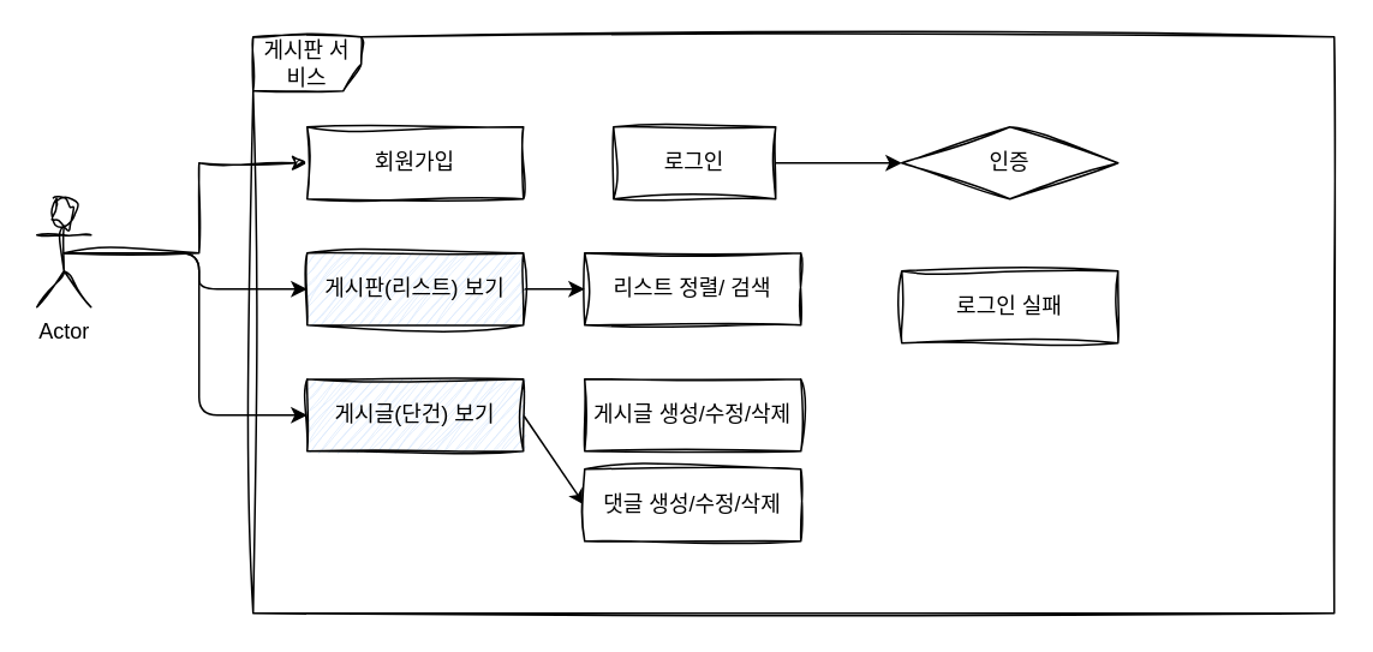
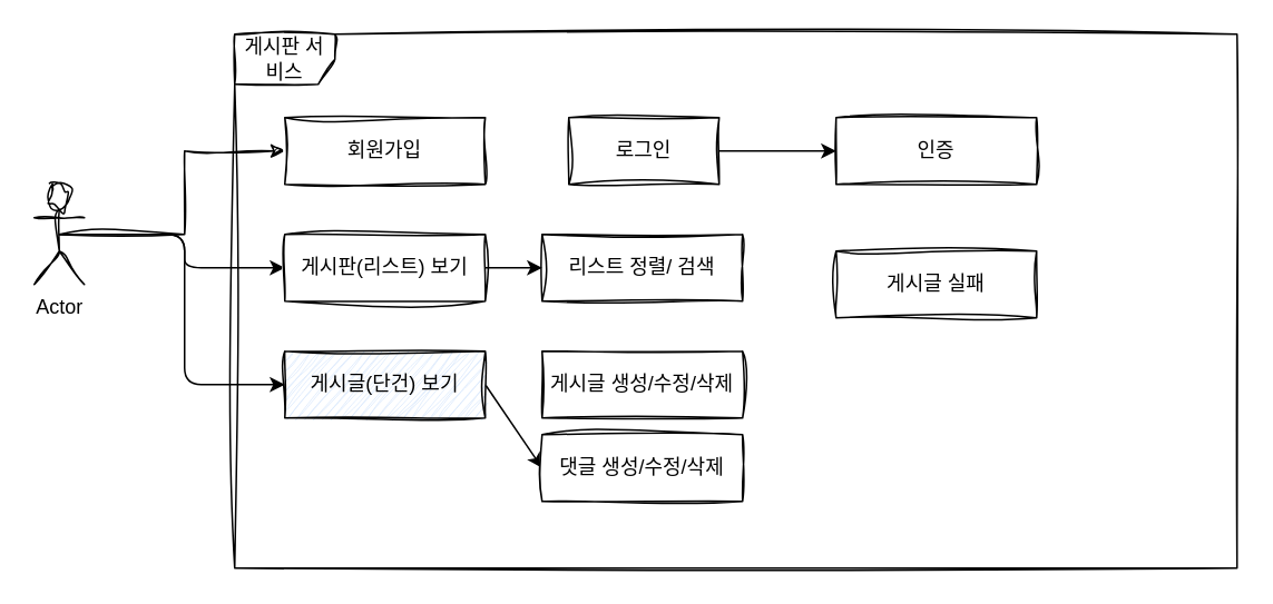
- <mxCell id="14" value="인증" style="rhombus;whiteSpace=wrap;html=1;arcSize=40;sketch=1;curveFitting=1;jiggle=2;labelBackgroundColor=none;" parent="1" vertex="1"><mxGeometry x="500" y="70" width="120" height="40" as="geometry" /></mxCell>
+ <mxCell id="14" value="인증" style="rounded=0;whiteSpace=wrap;html=1;arcSize=40;sketch=1;curveFitting=1;jiggle=2;labelBackgroundColor=none;" parent="1" vertex="1"><mxGeometry x="500" y="70" width="120" height="40" as="geometry" /></mxCell>
- <mxCell id="9" value="게시판(리스트) 보기" style="rounded=0;whiteSpace=wrap;html=1;arcSize=40;sketch=1;curveFitting=1;jiggle=2;labelBackgroundColor=none;fillColor=#dae8fc;" parent="1" vertex="1"><mxGeometry x="170" y="140" width="120" height="40" as="geometry" /></mxCell>
+ <mxCell id="9" value="게시판(리스트) 보기" style="rounded=0;whiteSpace=wrap;html=1;arcSize=40;sketch=1;curveFitting=1;jiggle=2;labelBackgroundColor=none;" parent="1" vertex="1"><mxGeometry x="170" y="140" width="120" height="40" as="geometry" /></mxCell>
- <mxCell id="15" value="로그인 실패" style="rounded=0;whiteSpace=wrap;html=1;arcSize=40;sketch=1;curveFitting=1;jiggle=2;labelBackgroundColor=none;" parent="1" vertex="1"><mxGeometry x="500" y="150" width="120" height="40" as="geometry" /></mxCell>
+ <mxCell id="15" value="게시글 실패" style="rounded=0;whiteSpace=wrap;html=1;arcSize=40;sketch=1;curveFitting=1;jiggle=2;labelBackgroundColor=none;" parent="1" vertex="1"><mxGeometry x="500" y="150" width="120" height="40" as="geometry" /></mxCell>
